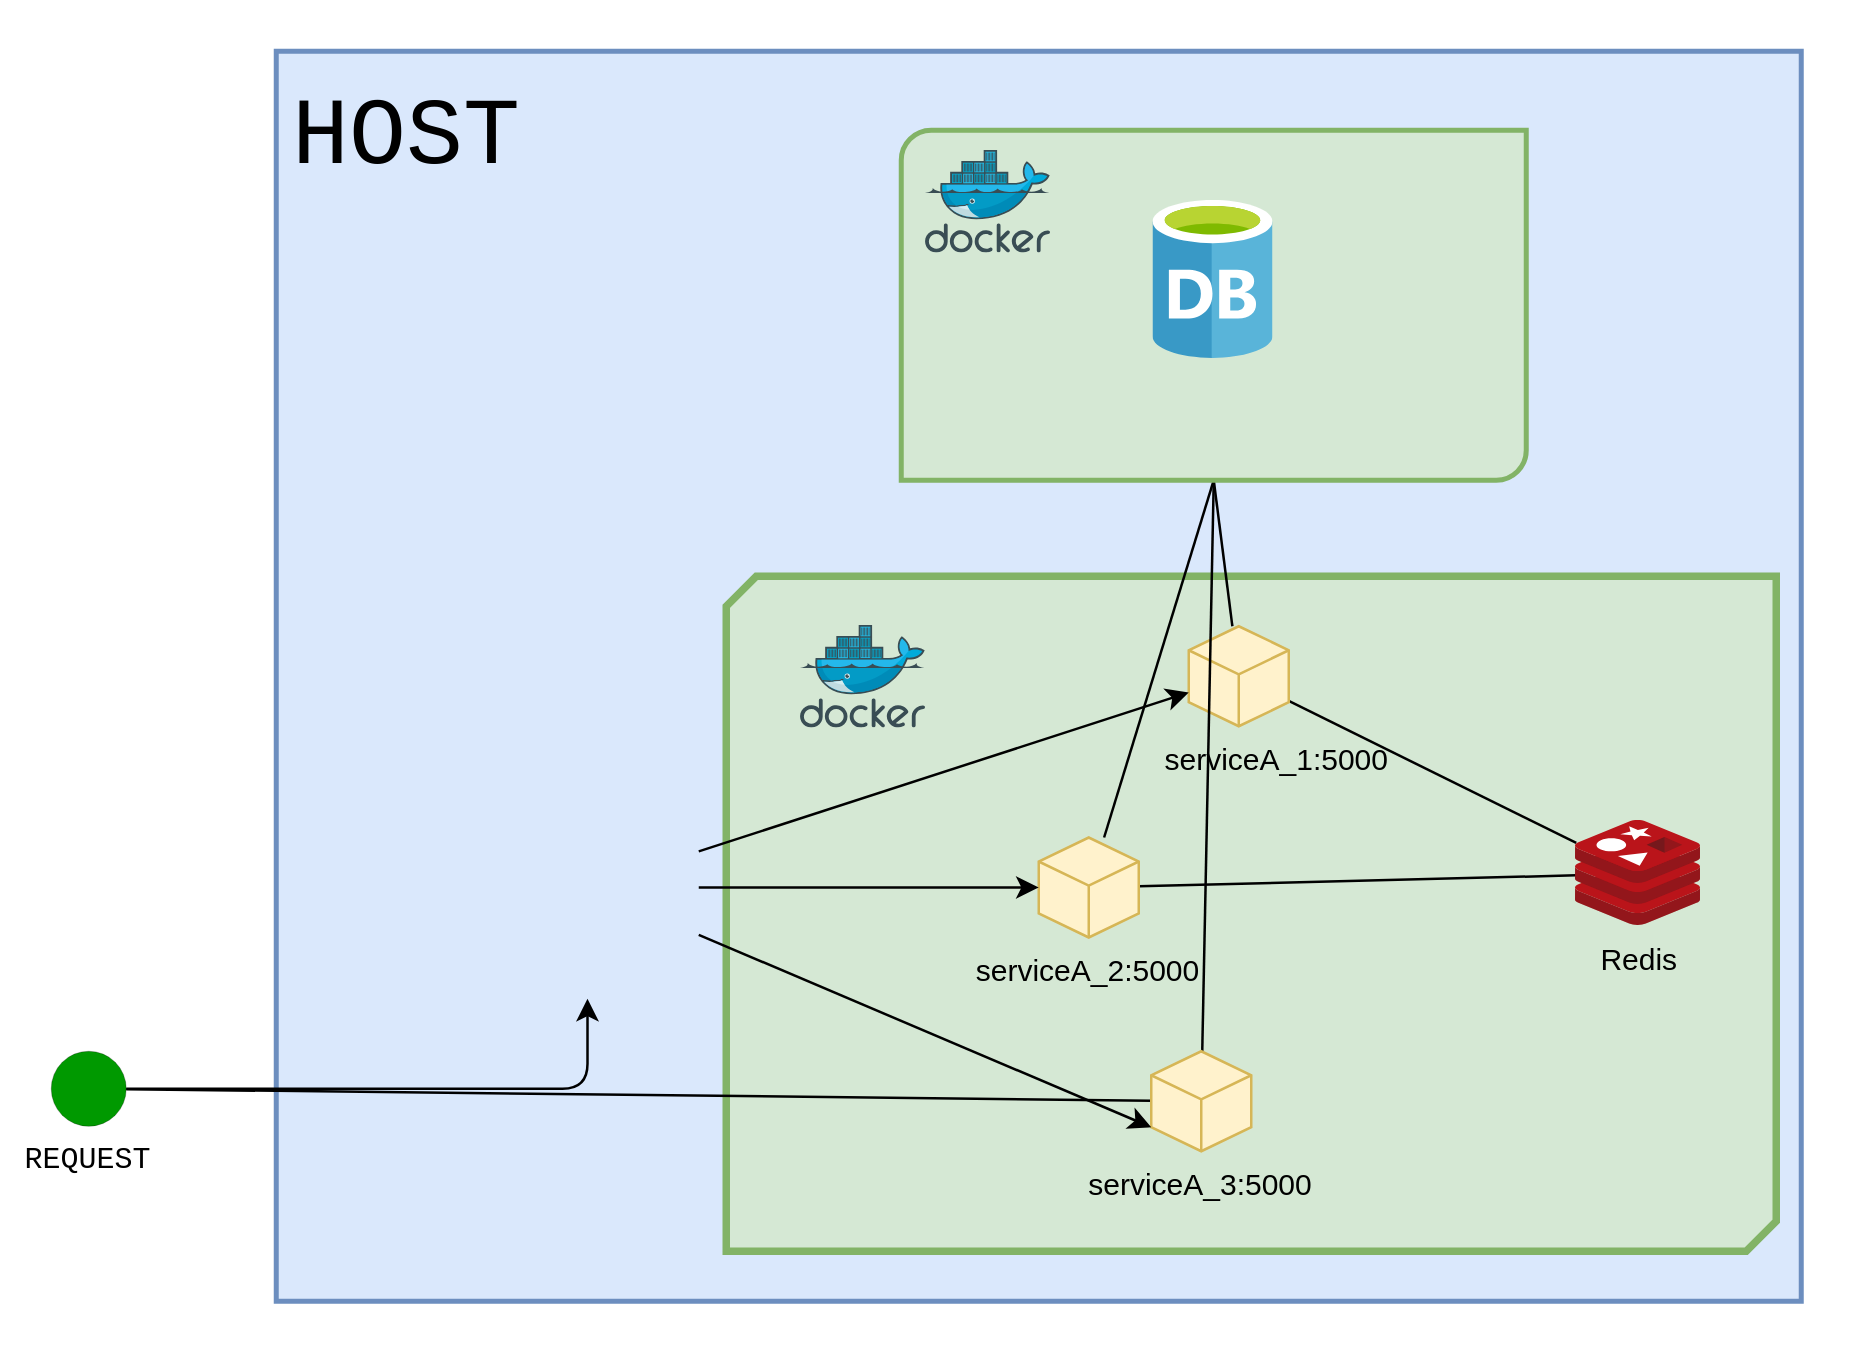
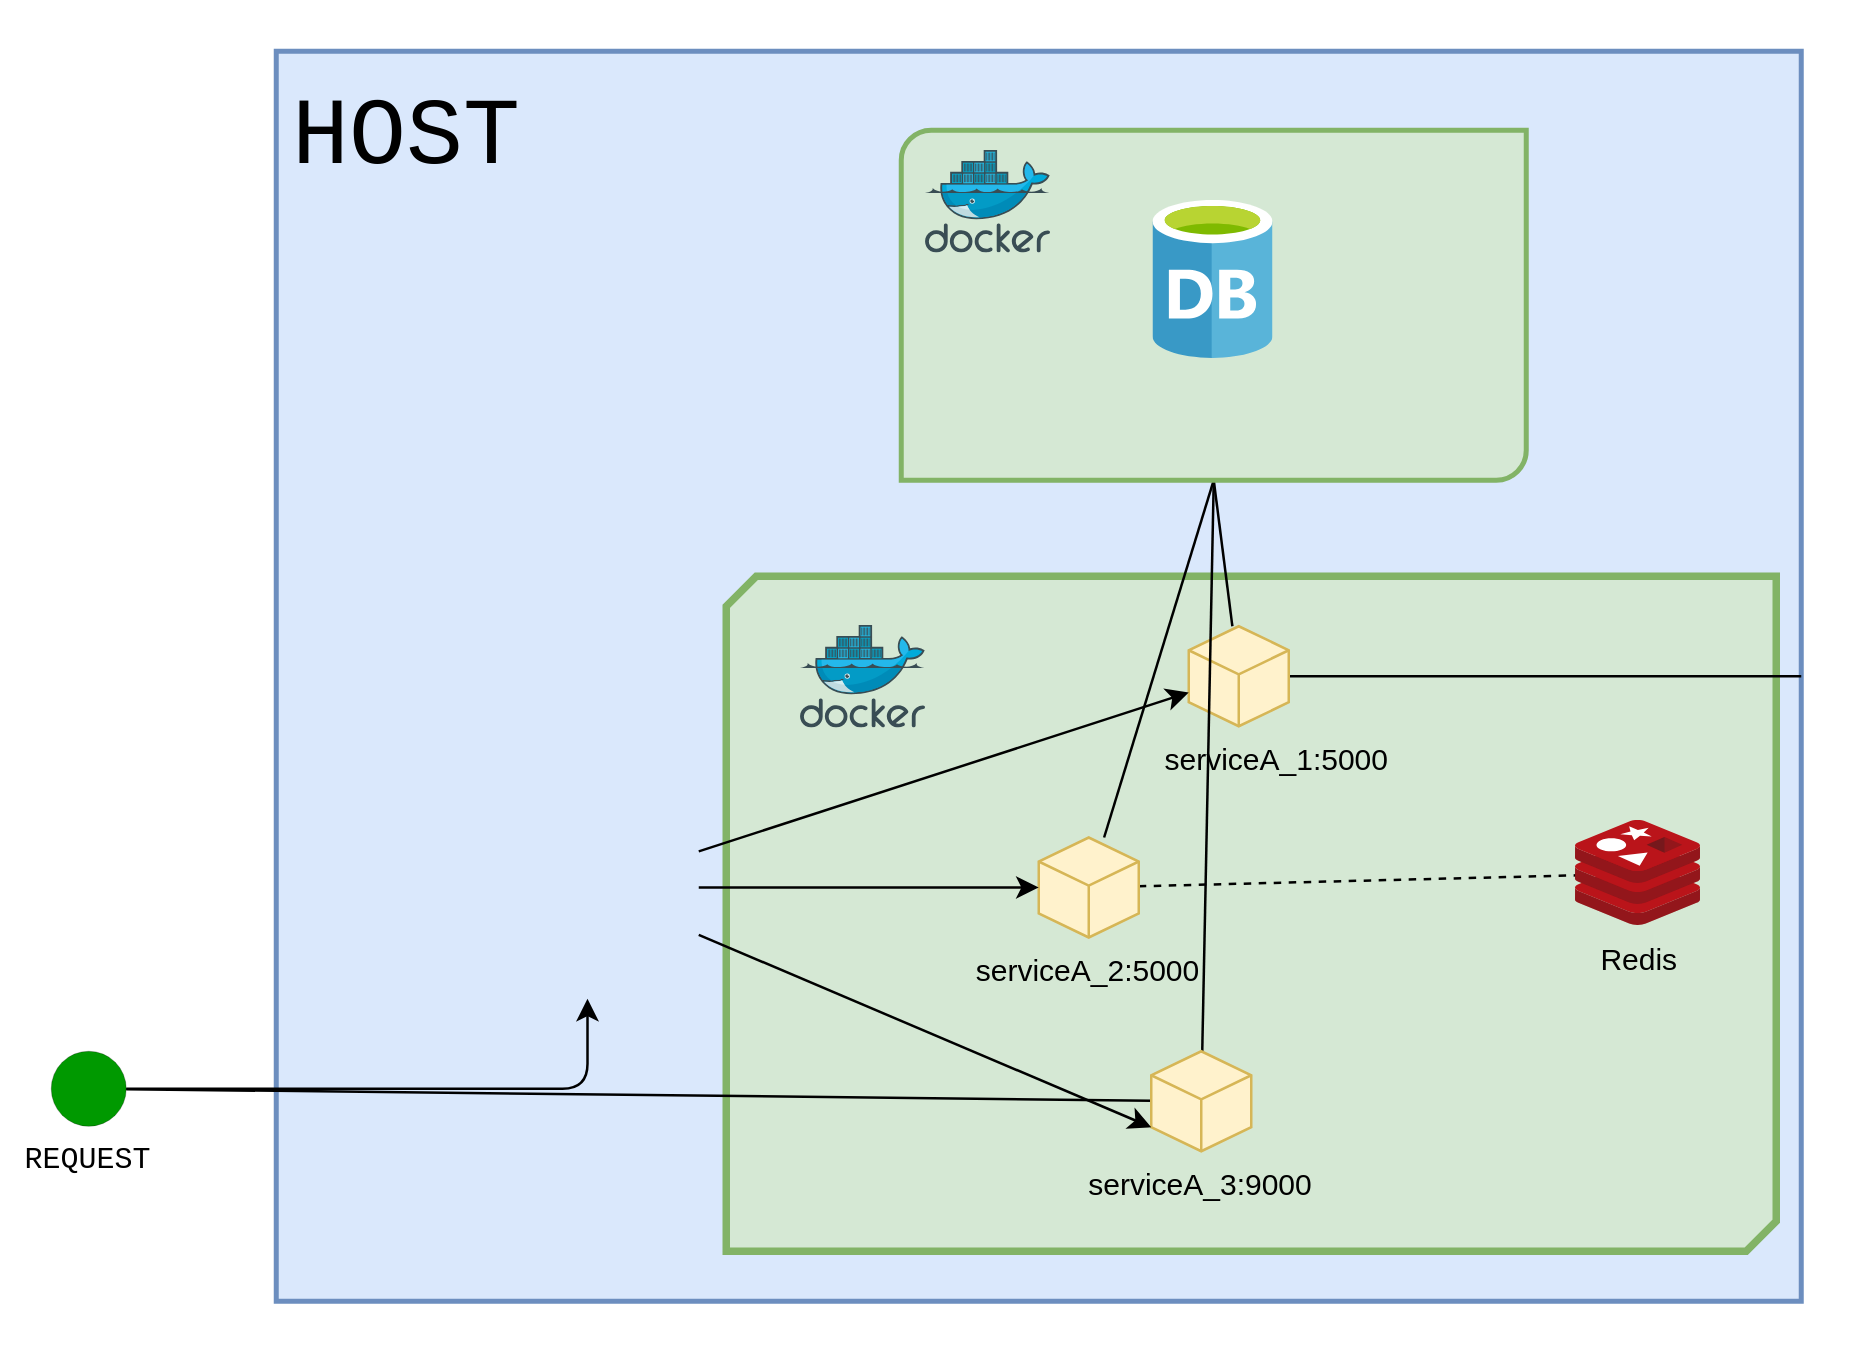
- <mxCell id="6" style="edgeStyle=none;orthogonalLoop=1;jettySize=auto;html=1;fontFamily=Courier New;fontSize=38;fontColor=default;endArrow=none;endFill=0;" parent="1" source="8" target="12" edge="1"><mxGeometry relative="1" as="geometry" /></mxCell>
+ <mxCell id="6" style="edgeStyle=none;orthogonalLoop=1;jettySize=auto;html=1;fontFamily=Courier New;fontSize=38;fontColor=default;endArrow=none;endFill=0;" parent="1" source="8" target="2" edge="1"><mxGeometry relative="1" as="geometry" /></mxCell>
- <mxCell id="9" style="edgeStyle=none;orthogonalLoop=1;jettySize=auto;html=1;fontFamily=Courier New;fontSize=38;fontColor=default;endArrow=none;endFill=0;" parent="1" source="11" target="12" edge="1"><mxGeometry relative="1" as="geometry" /></mxCell>
+ <mxCell id="9" style="edgeStyle=none;orthogonalLoop=1;jettySize=auto;html=1;fontFamily=Courier New;fontSize=38;fontColor=default;endArrow=none;endFill=0;dashed=1;" parent="1" source="11" target="12" edge="1"><mxGeometry relative="1" as="geometry" /></mxCell>
- <mxCell id="15" value="serviceA_3:5000" style="shape=mxgraph.basic.isocube;isoAngle=15;labelPosition=center;verticalLabelPosition=bottom;align=center;verticalAlign=top;fillColor=#fff2cc;strokeColor=#d6b656;rounded=0;" parent="1" vertex="1"><mxGeometry x="460" y="420" width="40" height="40" as="geometry" /></mxCell>
+ <mxCell id="15" value="serviceA_3:9000" style="shape=mxgraph.basic.isocube;isoAngle=15;labelPosition=center;verticalLabelPosition=bottom;align=center;verticalAlign=top;fillColor=#fff2cc;strokeColor=#d6b656;rounded=0;" parent="1" vertex="1"><mxGeometry x="460" y="420" width="40" height="40" as="geometry" /></mxCell>
